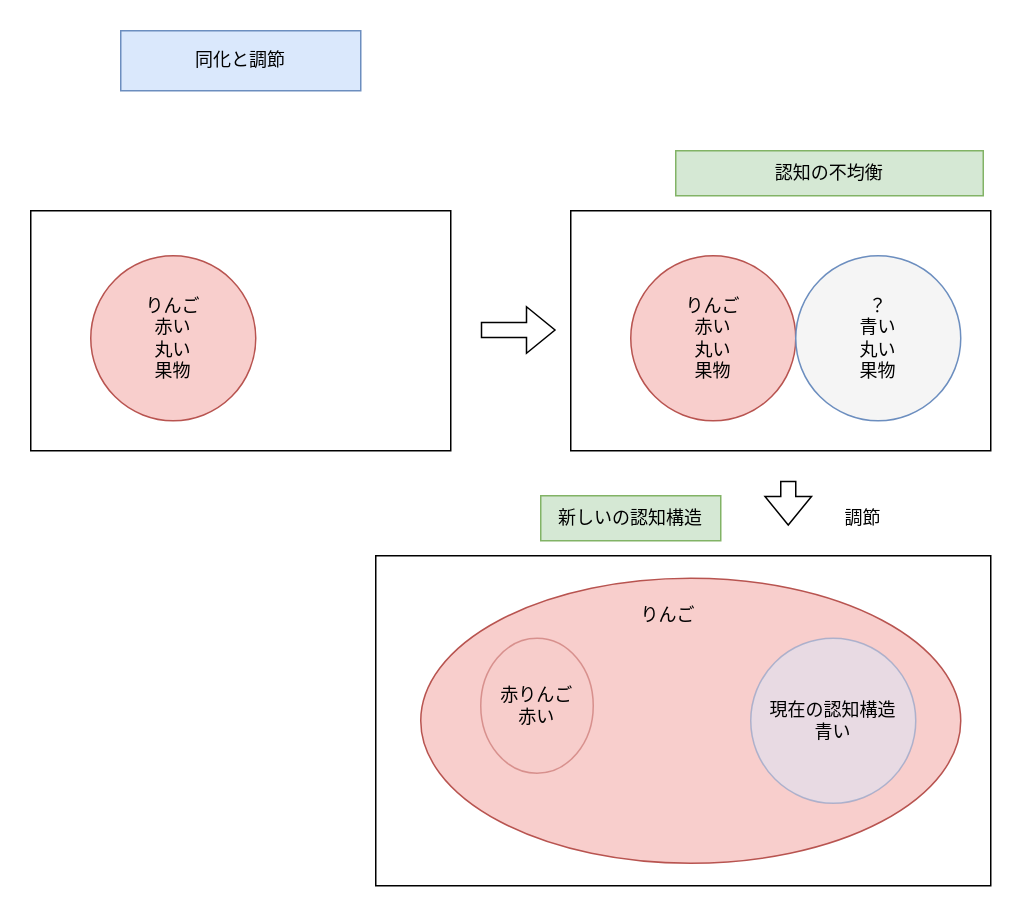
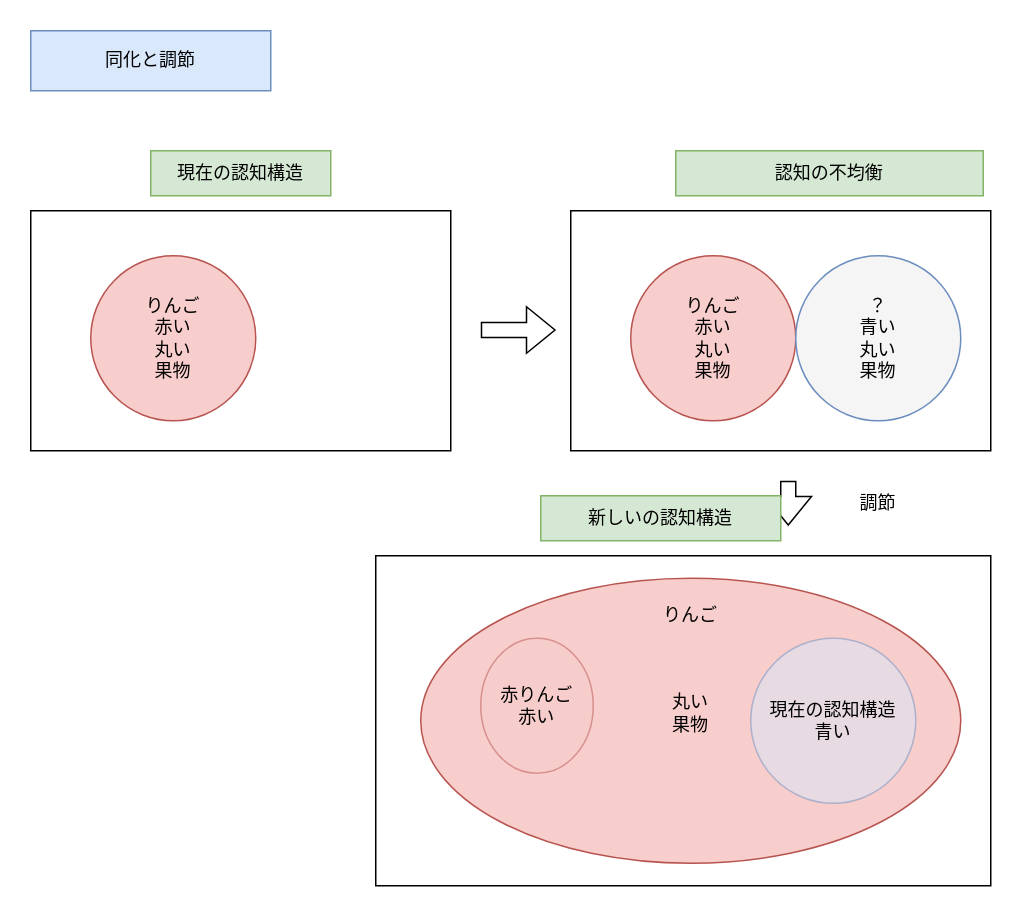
- <mxCell id="2" value="同化と調節" style="text;html=1;align=center;verticalAlign=middle;whiteSpace=wrap;rounded=0;fillColor=#dae8fc;strokeColor=#6c8ebf;" vertex="1" parent="1"><mxGeometry x="80" y="20" width="160" height="40" as="geometry" /></mxCell>
+ <mxCell id="2" value="同化と調節" style="text;html=1;align=center;verticalAlign=middle;whiteSpace=wrap;rounded=0;fillColor=#dae8fc;strokeColor=#6c8ebf;" vertex="1" parent="1"><mxGeometry x="20" y="20" width="160" height="40" as="geometry" /></mxCell>
+ <mxCell id="5" value="現在の認知構造" style="text;html=1;align=center;verticalAlign=middle;whiteSpace=wrap;rounded=0;fillColor=#d5e8d4;strokeColor=#82b366;" vertex="1" parent="1"><mxGeometry x="100" y="100" width="120" height="30" as="geometry" /></mxCell>
- <mxCell id="18" value="新しいの認知構造" style="text;html=1;align=center;verticalAlign=middle;whiteSpace=wrap;rounded=0;fillColor=#d5e8d4;strokeColor=#82b366;" vertex="1" parent="1"><mxGeometry x="360" y="330" width="120" height="30" as="geometry" /></mxCell>
+ <mxCell id="18" value="新しいの認知構造" style="text;html=1;align=center;verticalAlign=middle;whiteSpace=wrap;rounded=0;fillColor=#d5e8d4;strokeColor=#82b366;" vertex="1" parent="1"><mxGeometry x="360" y="330" width="160" height="30" as="geometry" /></mxCell>
- <mxCell id="19" value="調節" style="text;html=1;align=center;verticalAlign=middle;whiteSpace=wrap;rounded=0;" vertex="1" parent="1"><mxGeometry x="545" y="330" width="60" height="30" as="geometry" /></mxCell>
+ <mxCell id="19" value="調節" style="text;html=1;align=center;verticalAlign=middle;whiteSpace=wrap;rounded=0;" vertex="1" parent="1"><mxGeometry x="555" y="320" width="60" height="30" as="geometry" /></mxCell>
- <mxCell id="16" value="りんご" style="text;html=1;align=center;verticalAlign=middle;whiteSpace=wrap;rounded=0;" vertex="1" parent="1"><mxGeometry x="415" y="395" width="60" height="30" as="geometry" /></mxCell>
+ <mxCell id="16" value="りんご" style="text;html=1;align=center;verticalAlign=middle;whiteSpace=wrap;rounded=0;" vertex="1" parent="1"><mxGeometry x="430" y="395" width="60" height="30" as="geometry" /></mxCell>
+ <mxCell id="17" value="丸い&lt;div&gt;果物&lt;/div&gt;" style="text;html=1;align=center;verticalAlign=middle;whiteSpace=wrap;rounded=0;" vertex="1" parent="1"><mxGeometry x="430" y="460" width="60" height="30" as="geometry" /></mxCell>
